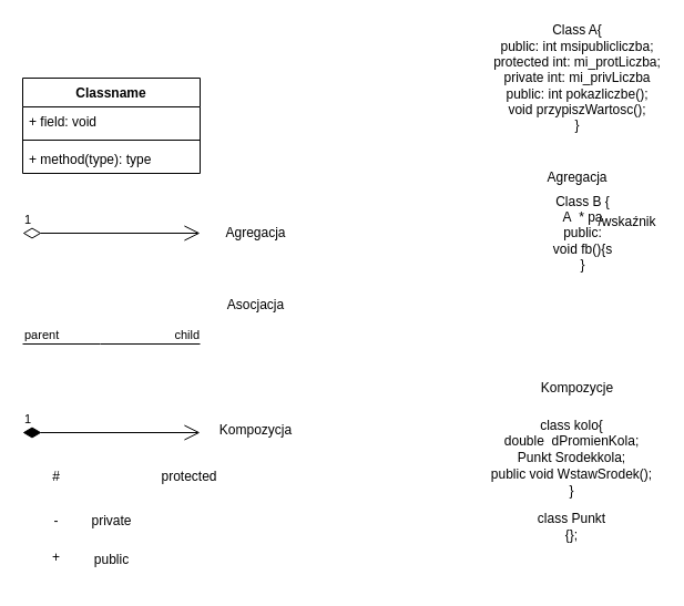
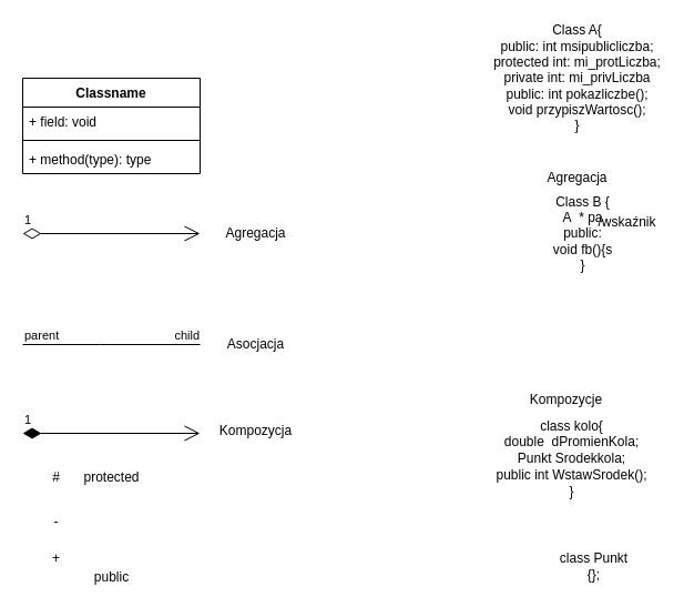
- <mxCell id="12" value="Asocjacja" style="text;html=1;align=center;verticalAlign=middle;resizable=0;points=[];autosize=1;strokeColor=none;fillColor=none;" vertex="1" parent="1"><mxGeometry x="200" y="265" width="60" height="20" as="geometry" /></mxCell>
+ <mxCell id="12" value="Asocjacja" style="text;html=1;align=center;verticalAlign=middle;resizable=0;points=[];autosize=1;strokeColor=none;fillColor=none;" vertex="1" parent="1"><mxGeometry x="200" y="300" width="60" height="20" as="geometry" /></mxCell>
- <mxCell id="24" value="Kompozycje" style="text;html=1;align=center;verticalAlign=middle;resizable=0;points=[];autosize=1;strokeColor=none;fillColor=none;" vertex="1" parent="1"><mxGeometry x="485" y="340" width="70" height="20" as="geometry" /></mxCell>
+ <mxCell id="24" value="Kompozycje" style="text;html=1;align=center;verticalAlign=middle;resizable=0;points=[];autosize=1;strokeColor=none;fillColor=none;" vertex="1" parent="1"><mxGeometry x="475" y="350" width="70" height="20" as="geometry" /></mxCell>
- <mxCell id="15" value="protected" style="text;html=1;align=center;verticalAlign=middle;resizable=0;points=[];autosize=1;strokeColor=none;fillColor=none;" vertex="1" parent="1"><mxGeometry x="140" y="420" width="60" height="20" as="geometry" /></mxCell>
+ <mxCell id="15" value="protected" style="text;html=1;align=center;verticalAlign=middle;resizable=0;points=[];autosize=1;strokeColor=none;fillColor=none;" vertex="1" parent="1"><mxGeometry x="70" y="420" width="60" height="20" as="geometry" /></mxCell>
- <mxCell id="26" value="&lt;div&gt;public void WstawSrodek();&lt;/div&gt;&lt;div&gt;}&lt;br&gt;&lt;/div&gt;" style="text;html=1;align=center;verticalAlign=middle;resizable=0;points=[];autosize=1;strokeColor=none;fillColor=none;" vertex="1" parent="1"><mxGeometry x="450" y="420" width="130" height="30" as="geometry" /></mxCell>
+ <mxCell id="26" value="&lt;div&gt;public int WstawSrodek();&lt;/div&gt;&lt;div&gt;}&lt;br&gt;&lt;/div&gt;" style="text;html=1;align=center;verticalAlign=middle;resizable=0;points=[];autosize=1;strokeColor=none;fillColor=none;" vertex="1" parent="1"><mxGeometry x="450" y="420" width="130" height="30" as="geometry" /></mxCell>
- <mxCell id="17" value="private" style="text;html=1;align=center;verticalAlign=middle;resizable=0;points=[];autosize=1;strokeColor=none;fillColor=none;" vertex="1" parent="1"><mxGeometry x="75" y="460" width="50" height="20" as="geometry" /></mxCell>
- <mxCell id="27" value="class Punkt&lt;br&gt;{};" style="text;html=1;align=center;verticalAlign=middle;resizable=0;points=[];autosize=1;strokeColor=none;fillColor=none;" vertex="1" parent="1"><mxGeometry x="480" y="460" width="70" height="30" as="geometry" /></mxCell>
+ <mxCell id="27" value="class Punkt&lt;br&gt;{};" style="text;html=1;align=center;verticalAlign=middle;resizable=0;points=[];autosize=1;strokeColor=none;fillColor=none;" vertex="1" parent="1"><mxGeometry x="500" y="495" width="70" height="30" as="geometry" /></mxCell>
- <mxCell id="19" value="public" style="text;html=1;align=center;verticalAlign=middle;resizable=0;points=[];autosize=1;strokeColor=none;fillColor=none;" vertex="1" parent="1"><mxGeometry x="80" y="495" width="40" height="20" as="geometry" /></mxCell>
+ <mxCell id="19" value="public" style="text;html=1;align=center;verticalAlign=middle;resizable=0;points=[];autosize=1;strokeColor=none;fillColor=none;" vertex="1" parent="1"><mxGeometry x="80" y="510" width="40" height="20" as="geometry" /></mxCell>
